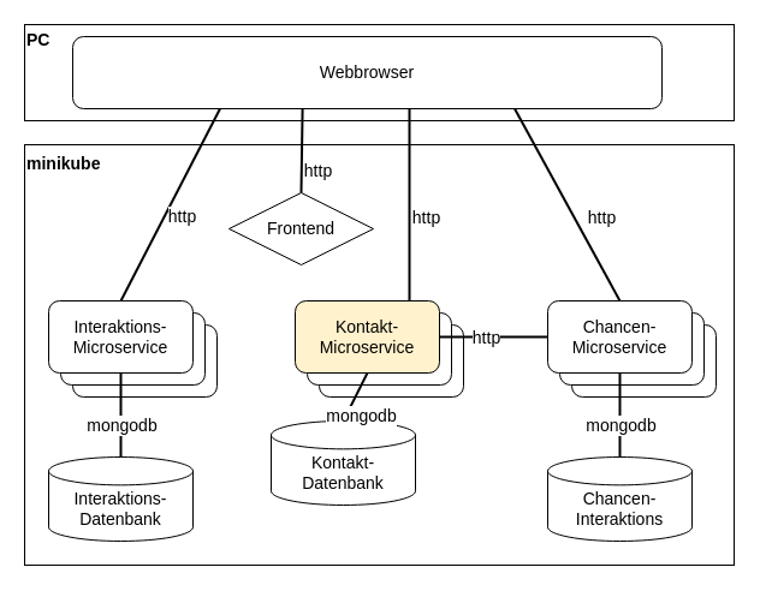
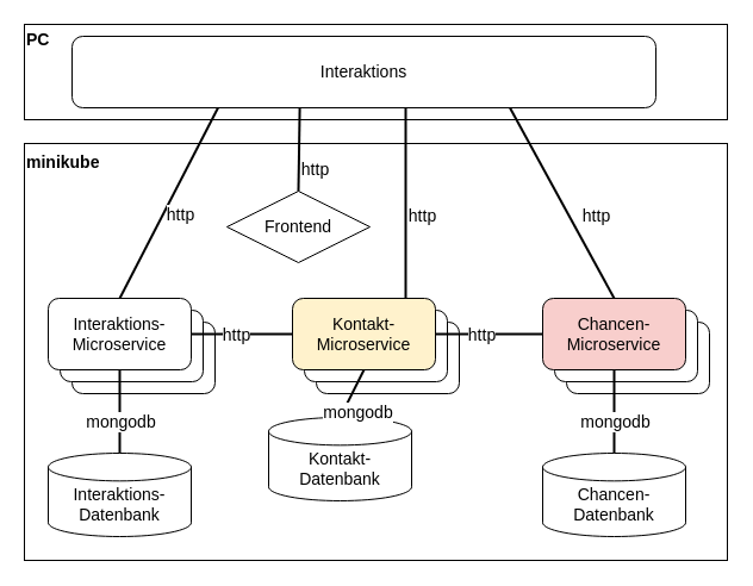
- <mxCell id="31" value="Webbrowser" style="rounded=1;whiteSpace=wrap;html=1;fontSize=14;strokeWidth=1;" parent="1" vertex="1"><mxGeometry x="60" y="30" width="490" height="60" as="geometry" /></mxCell>
+ <mxCell id="31" value="Interaktions" style="rounded=1;whiteSpace=wrap;html=1;fontSize=14;strokeWidth=1;" parent="1" vertex="1"><mxGeometry x="60" y="30" width="490" height="60" as="geometry" /></mxCell>
+ <mxCell id="20" value="" style="endArrow=none;html=1;rounded=0;fontSize=14;strokeWidth=2;entryX=0;entryY=0.5;entryDx=0;entryDy=0;exitX=1;exitY=0.5;exitDx=0;exitDy=0;" parent="1" source="6" target="10" edge="1"><mxGeometry width="50" height="50" relative="1" as="geometry"><mxPoint x="375" y="330" as="sourcePoint" /><mxPoint x="435" y="330" as="targetPoint" /></mxGeometry></mxCell>
+ <mxCell id="21" value="http" style="edgeLabel;html=1;align=center;verticalAlign=middle;resizable=0;points=[];fontSize=14;" parent="20" vertex="1" connectable="0"><mxGeometry x="-0.467" y="1" relative="1" as="geometry"><mxPoint x="14" y="1" as="offset" /></mxGeometry></mxCell>
- <mxCell id="14" value="Chancen-Microservice" style="rounded=1;whiteSpace=wrap;html=1;fontSize=14;strokeWidth=1;" parent="11" vertex="1"><mxGeometry width="120" height="60" as="geometry" /></mxCell>
+ <mxCell id="14" value="Chancen-Microservice" style="rounded=1;whiteSpace=wrap;html=1;fontSize=14;strokeWidth=1;fillColor=#f8cecc;" parent="11" vertex="1"><mxGeometry width="120" height="60" as="geometry" /></mxCell>
- <mxCell id="17" value="&lt;br&gt;Chancen-Interaktions" style="strokeWidth=1;html=1;shape=mxgraph.flowchart.database;whiteSpace=wrap;fontSize=14;" parent="1" vertex="1"><mxGeometry x="455" y="380" width="120" height="70" as="geometry" /></mxCell>
+ <mxCell id="17" value="&lt;br&gt;Chancen-Datenbank" style="strokeWidth=1;html=1;shape=mxgraph.flowchart.database;whiteSpace=wrap;fontSize=14;" parent="1" vertex="1"><mxGeometry x="455" y="380" width="120" height="70" as="geometry" /></mxCell>
